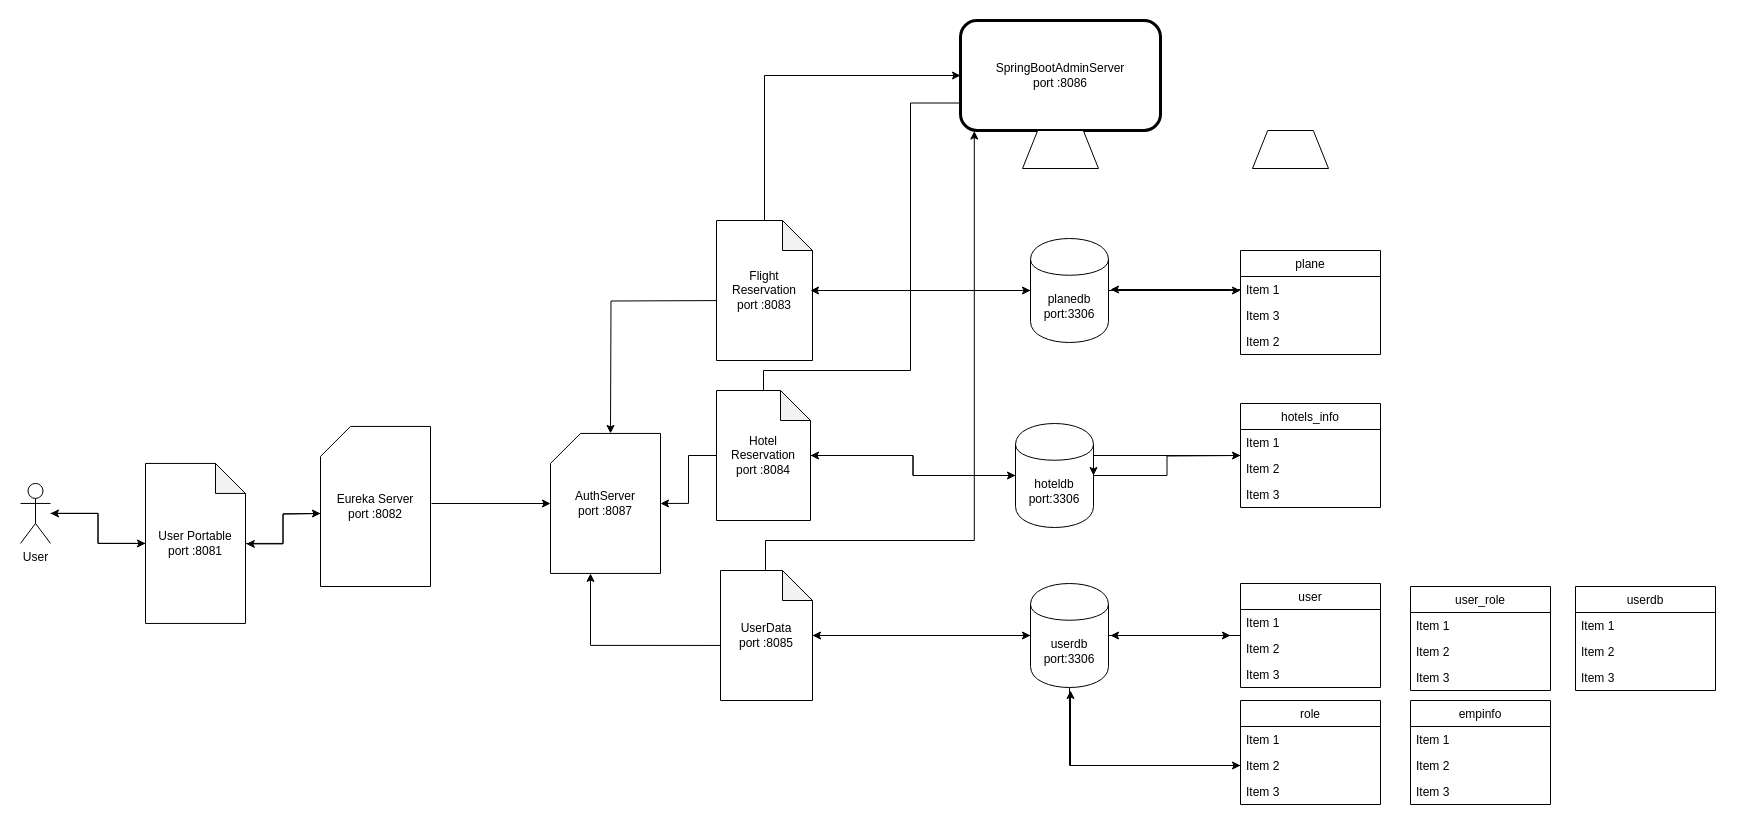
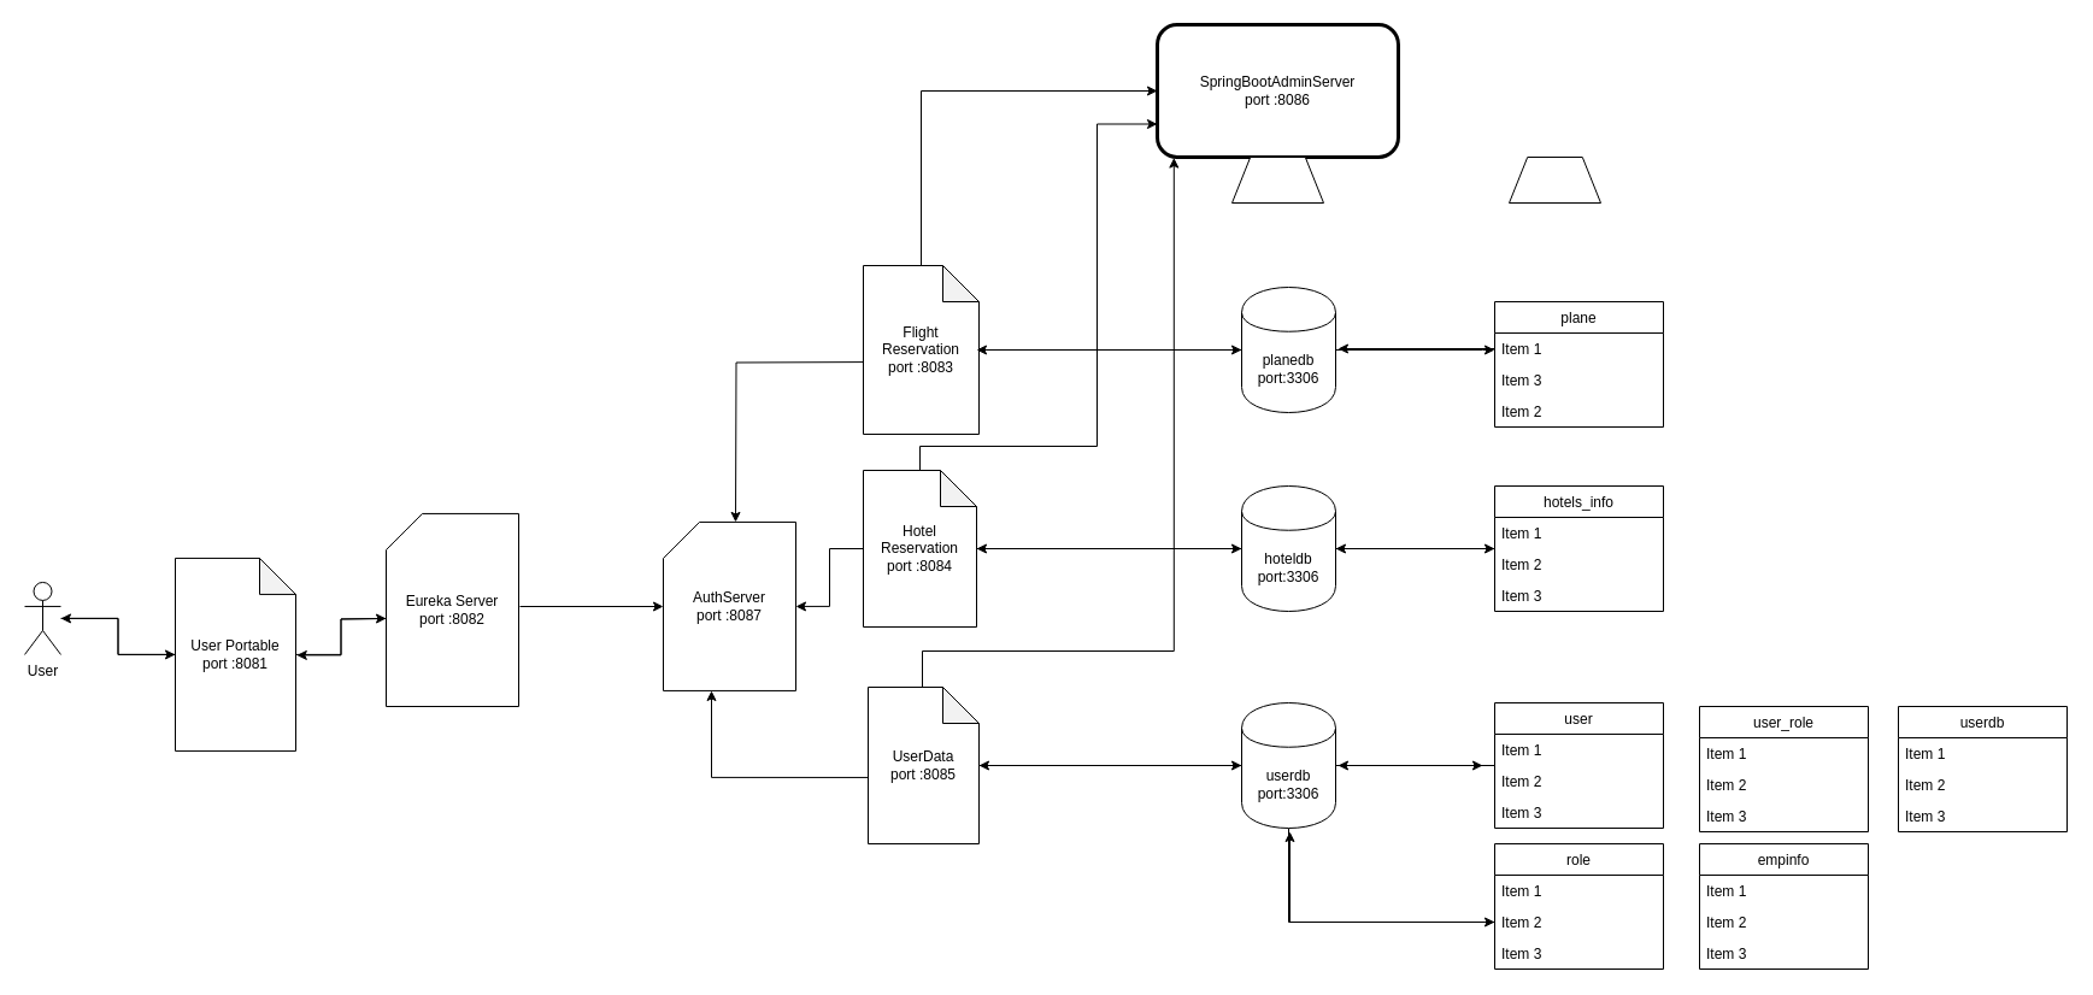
- <mxCell id="12" style="edgeStyle=orthogonalEdgeStyle;rounded=0;orthogonalLoop=1;jettySize=auto;html=1;entryX=0;entryY=0.75;entryDx=0;entryDy=0;endArrow=none;" edge="1" parent="1" source="14" target="55"><mxGeometry relative="1" as="geometry"><mxPoint x="910" y="100" as="targetPoint" /><Array as="points"><mxPoint x="763" y="370" /><mxPoint x="910" y="370" /><mxPoint x="910" y="103" /></Array></mxGeometry></mxCell>
+ <mxCell id="12" style="edgeStyle=orthogonalEdgeStyle;rounded=0;orthogonalLoop=1;jettySize=auto;html=1;entryX=0;entryY=0.75;entryDx=0;entryDy=0;" edge="1" parent="1" source="14" target="55"><mxGeometry relative="1" as="geometry"><mxPoint x="910" y="100" as="targetPoint" /><Array as="points"><mxPoint x="763" y="370" /><mxPoint x="910" y="370" /><mxPoint x="910" y="103" /></Array></mxGeometry></mxCell>
- <mxCell id="23" value="hoteldb&lt;br&gt;port:3306" style="shape=cylinder;whiteSpace=wrap;html=1;boundedLbl=1;backgroundOutline=1;" vertex="1" parent="1"><mxGeometry x="1015" y="423" width="78" height="104" as="geometry" /></mxCell>
+ <mxCell id="23" value="hoteldb&lt;br&gt;port:3306" style="shape=cylinder;whiteSpace=wrap;html=1;boundedLbl=1;backgroundOutline=1;" vertex="1" parent="1"><mxGeometry x="1030" y="403" width="78" height="104" as="geometry" /></mxCell>
